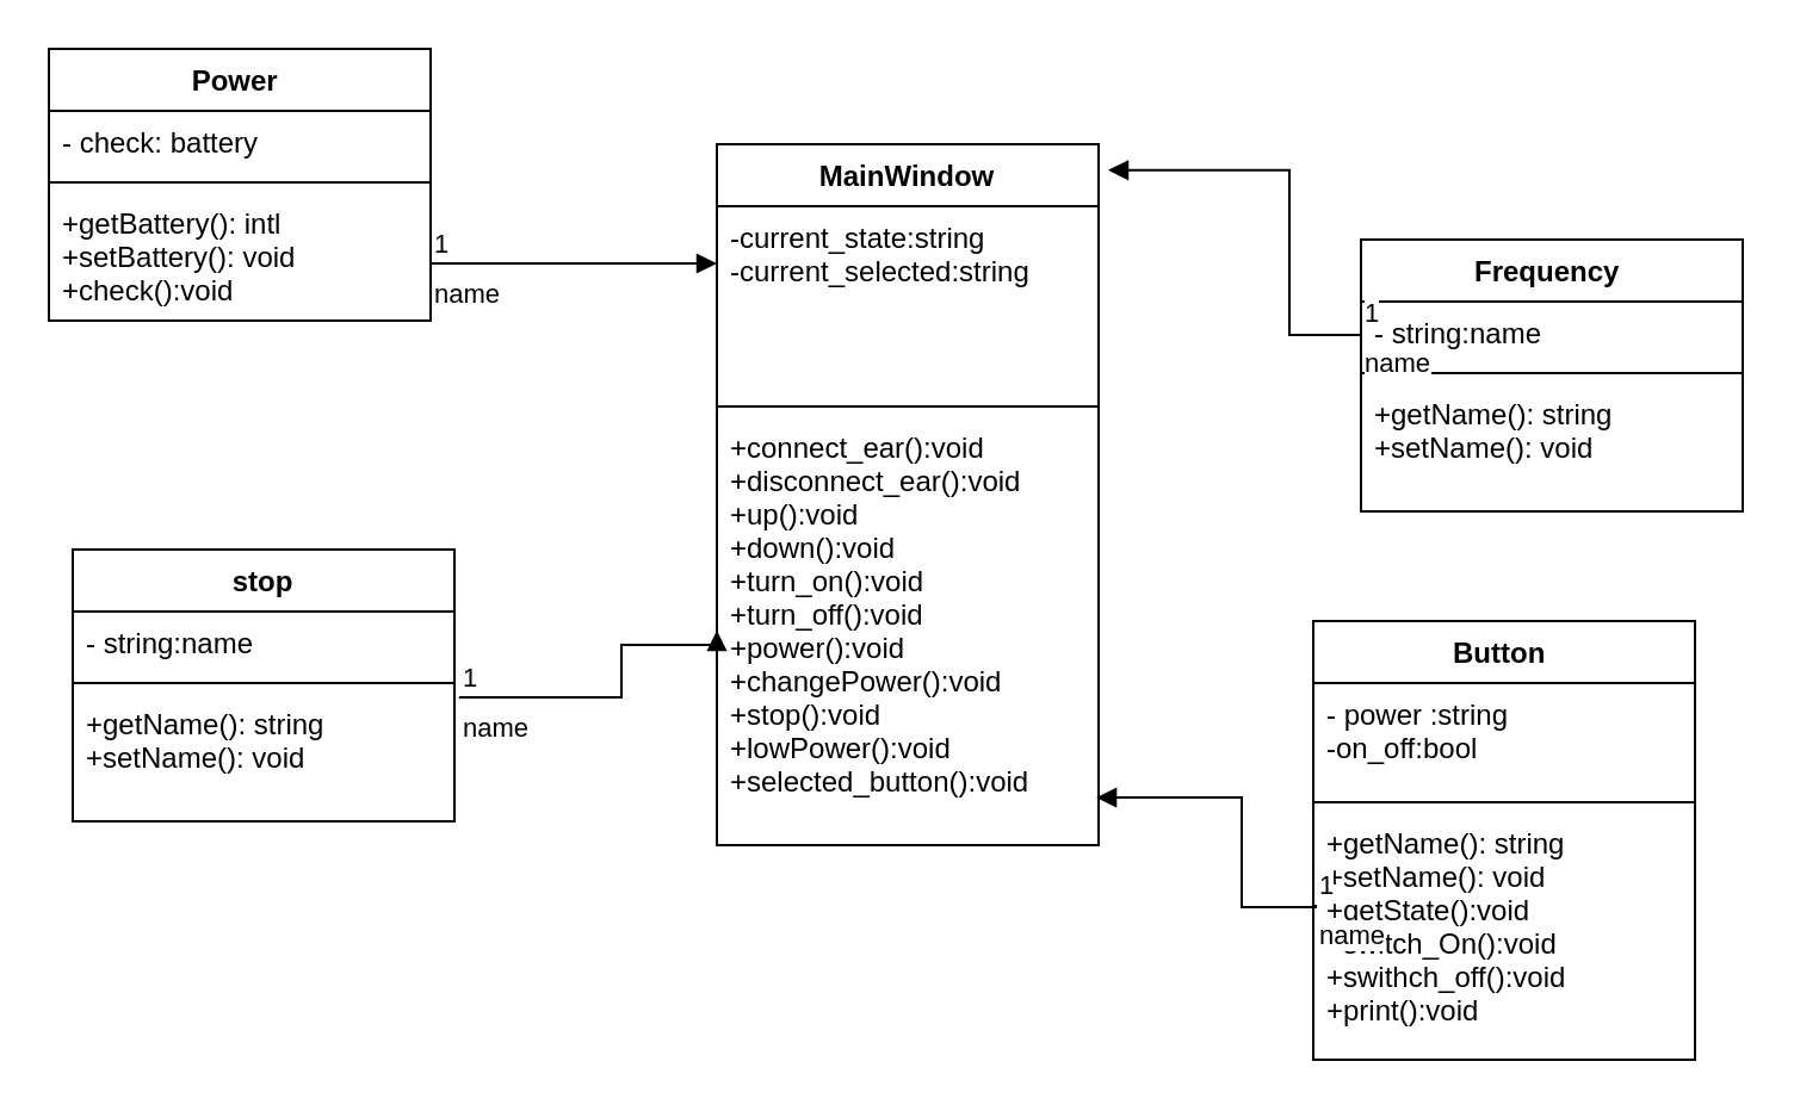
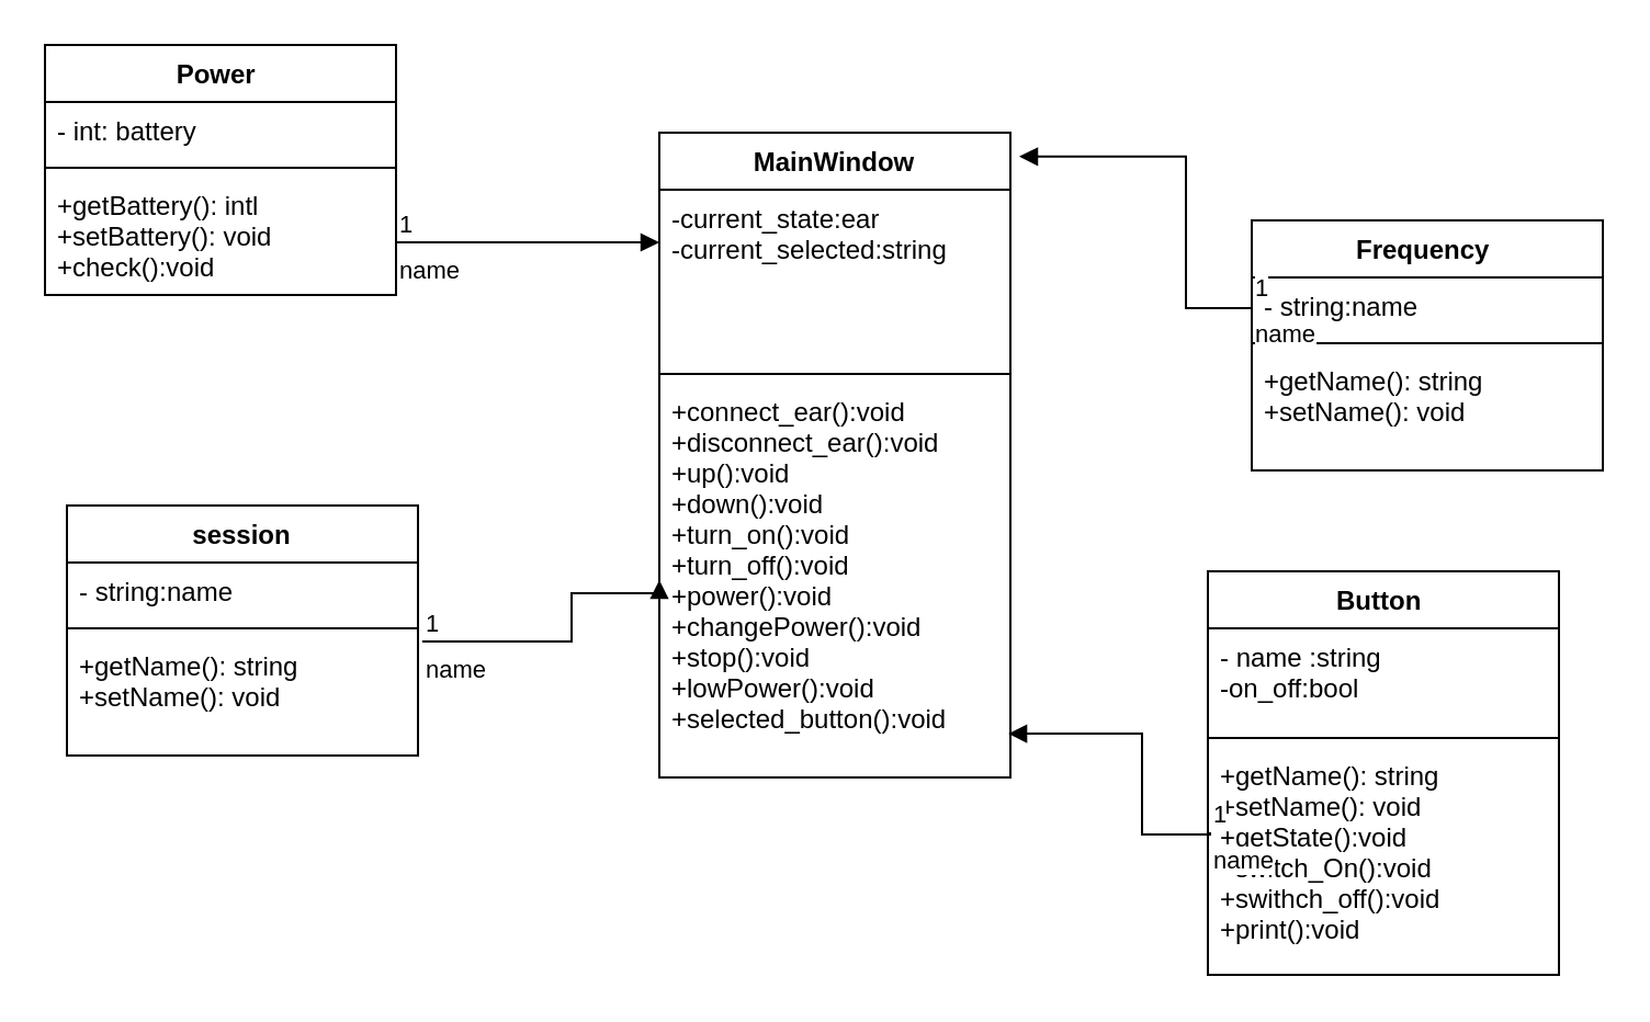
- <mxCell id="3" value="- check: battery " style="text;strokeColor=none;fillColor=none;align=left;verticalAlign=top;spacingLeft=4;spacingRight=4;overflow=hidden;rotatable=0;points=[[0,0.5],[1,0.5]];portConstraint=eastwest;" vertex="1" parent="2"><mxGeometry y="26" width="160" height="26" as="geometry" /></mxCell>
+ <mxCell id="3" value="- int: battery " style="text;strokeColor=none;fillColor=none;align=left;verticalAlign=top;spacingLeft=4;spacingRight=4;overflow=hidden;rotatable=0;points=[[0,0.5],[1,0.5]];portConstraint=eastwest;" vertex="1" parent="2"><mxGeometry y="26" width="160" height="26" as="geometry" /></mxCell>
- <mxCell id="15" value="-current_state:string&#10;-current_selected:string " style="text;strokeColor=none;fillColor=none;align=left;verticalAlign=top;spacingLeft=4;spacingRight=4;overflow=hidden;rotatable=0;points=[[0,0.5],[1,0.5]];portConstraint=eastwest;" vertex="1" parent="14"><mxGeometry y="26" width="160" height="80" as="geometry" /></mxCell>
+ <mxCell id="15" value="-current_state:ear&#10;-current_selected:string " style="text;strokeColor=none;fillColor=none;align=left;verticalAlign=top;spacingLeft=4;spacingRight=4;overflow=hidden;rotatable=0;points=[[0,0.5],[1,0.5]];portConstraint=eastwest;" vertex="1" parent="14"><mxGeometry y="26" width="160" height="80" as="geometry" /></mxCell>
- <mxCell id="6" value="stop" style="swimlane;fontStyle=1;align=center;verticalAlign=top;childLayout=stackLayout;horizontal=1;startSize=26;horizontalStack=0;resizeParent=1;resizeParentMax=0;resizeLast=0;collapsible=1;marginBottom=0;" vertex="1" parent="1"><mxGeometry x="30" y="230" width="160" height="114" as="geometry" /></mxCell>
+ <mxCell id="6" value="session" style="swimlane;fontStyle=1;align=center;verticalAlign=top;childLayout=stackLayout;horizontal=1;startSize=26;horizontalStack=0;resizeParent=1;resizeParentMax=0;resizeLast=0;collapsible=1;marginBottom=0;" vertex="1" parent="1"><mxGeometry x="30" y="230" width="160" height="114" as="geometry" /></mxCell>
- <mxCell id="19" value="- power :string&#10;-on_off:bool" style="text;strokeColor=none;fillColor=none;align=left;verticalAlign=top;spacingLeft=4;spacingRight=4;overflow=hidden;rotatable=0;points=[[0,0.5],[1,0.5]];portConstraint=eastwest;" vertex="1" parent="18"><mxGeometry y="26" width="160" height="46" as="geometry" /></mxCell>
+ <mxCell id="19" value="- name :string&#10;-on_off:bool" style="text;strokeColor=none;fillColor=none;align=left;verticalAlign=top;spacingLeft=4;spacingRight=4;overflow=hidden;rotatable=0;points=[[0,0.5],[1,0.5]];portConstraint=eastwest;" vertex="1" parent="18"><mxGeometry y="26" width="160" height="46" as="geometry" /></mxCell>
